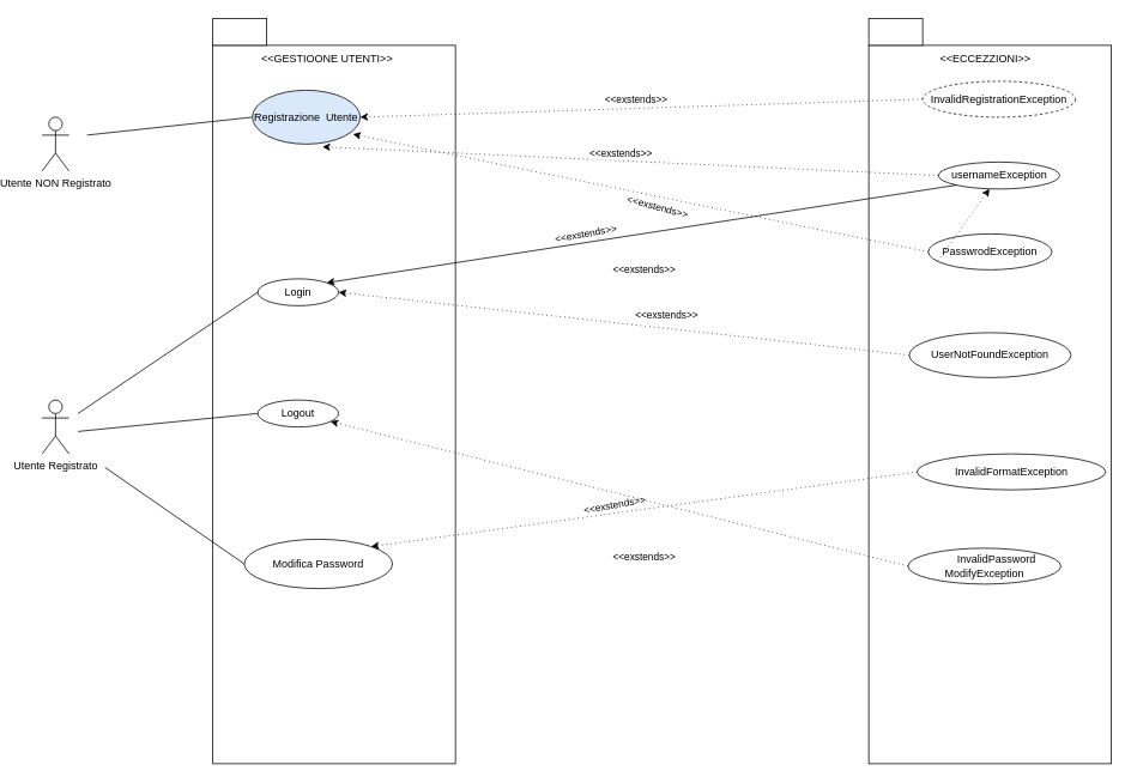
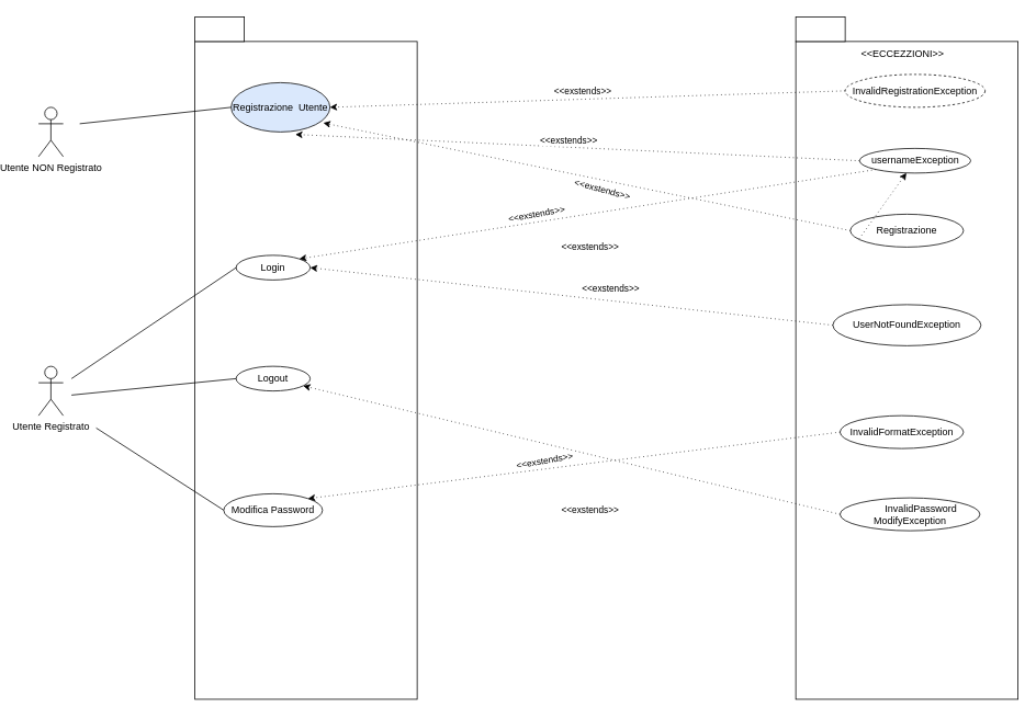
- <mxCell id="9" value="&amp;lt;&amp;lt;GESTIOONE UTENTI&amp;gt;&amp;gt;" style="text;html=1;strokeColor=none;fillColor=none;align=center;verticalAlign=middle;whiteSpace=wrap;rounded=0;" vertex="1" parent="1"><mxGeometry x="260" y="50" width="155" height="30" as="geometry" /></mxCell>
- <mxCell id="30" value="" style="endArrow=classic;html=1;rounded=0;dashed=0;dashPattern=1 4;entryX=1;entryY=0;entryDx=0;entryDy=0;exitX=0;exitY=1;exitDx=0;exitDy=0;" edge="1" parent="1" source="19" target="6"><mxGeometry width="50" height="50" relative="1" as="geometry"><mxPoint x="870" y="350" as="sourcePoint" /><mxPoint x="920" y="300" as="targetPoint" /></mxGeometry></mxCell>
+ <mxCell id="30" value="" style="endArrow=classic;html=1;rounded=0;dashed=1;dashPattern=1 4;entryX=1;entryY=0;entryDx=0;entryDy=0;exitX=0;exitY=1;exitDx=0;exitDy=0;" edge="1" parent="1" source="19" target="6"><mxGeometry width="50" height="50" relative="1" as="geometry"><mxPoint x="870" y="350" as="sourcePoint" /><mxPoint x="920" y="300" as="targetPoint" /></mxGeometry></mxCell>
- <mxCell id="20" value="PasswrodException" style="ellipse;whiteSpace=wrap;html=1;" vertex="1" parent="1"><mxGeometry x="1006.25" y="260" width="137.5" height="40" as="geometry" /></mxCell>
+ <mxCell id="20" value="Registrazione" style="ellipse;whiteSpace=wrap;html=1;" vertex="1" parent="1"><mxGeometry x="1006.25" y="260" width="137.5" height="40" as="geometry" /></mxCell>
- <mxCell id="24" value="InvalidFormatException" style="ellipse;whiteSpace=wrap;html=1;" vertex="1" parent="1"><mxGeometry x="993.75" y="505" width="210" height="40" as="geometry" /></mxCell>
+ <mxCell id="24" value="InvalidFormatException" style="ellipse;whiteSpace=wrap;html=1;" vertex="1" parent="1"><mxGeometry x="993.75" y="505" width="150" height="40" as="geometry" /></mxCell>
- <mxCell id="8" value="Modifica Password" style="ellipse;whiteSpace=wrap;html=1;" vertex="1" parent="1"><mxGeometry x="245" y="600" width="165" height="55" as="geometry" /></mxCell>
+ <mxCell id="8" value="Modifica Password" style="ellipse;whiteSpace=wrap;html=1;" vertex="1" parent="1"><mxGeometry x="245" y="600" width="120" height="40" as="geometry" /></mxCell>
- <mxCell id="25" value="&lt;span style=&quot;white-space: pre&quot;&gt;&#09;&lt;/span&gt;InvalidPassword ModifyException" style="ellipse;whiteSpace=wrap;html=1;" vertex="1" parent="1"><mxGeometry x="983.75" y="610" width="170" height="40" as="geometry" /></mxCell>
+ <mxCell id="25" value="&lt;span style=&quot;white-space: pre&quot;&gt;&#09;&lt;/span&gt;InvalidPassword ModifyException" style="ellipse;whiteSpace=wrap;html=1;" vertex="1" parent="1"><mxGeometry x="993.75" y="605" width="170" height="40" as="geometry" /></mxCell>
